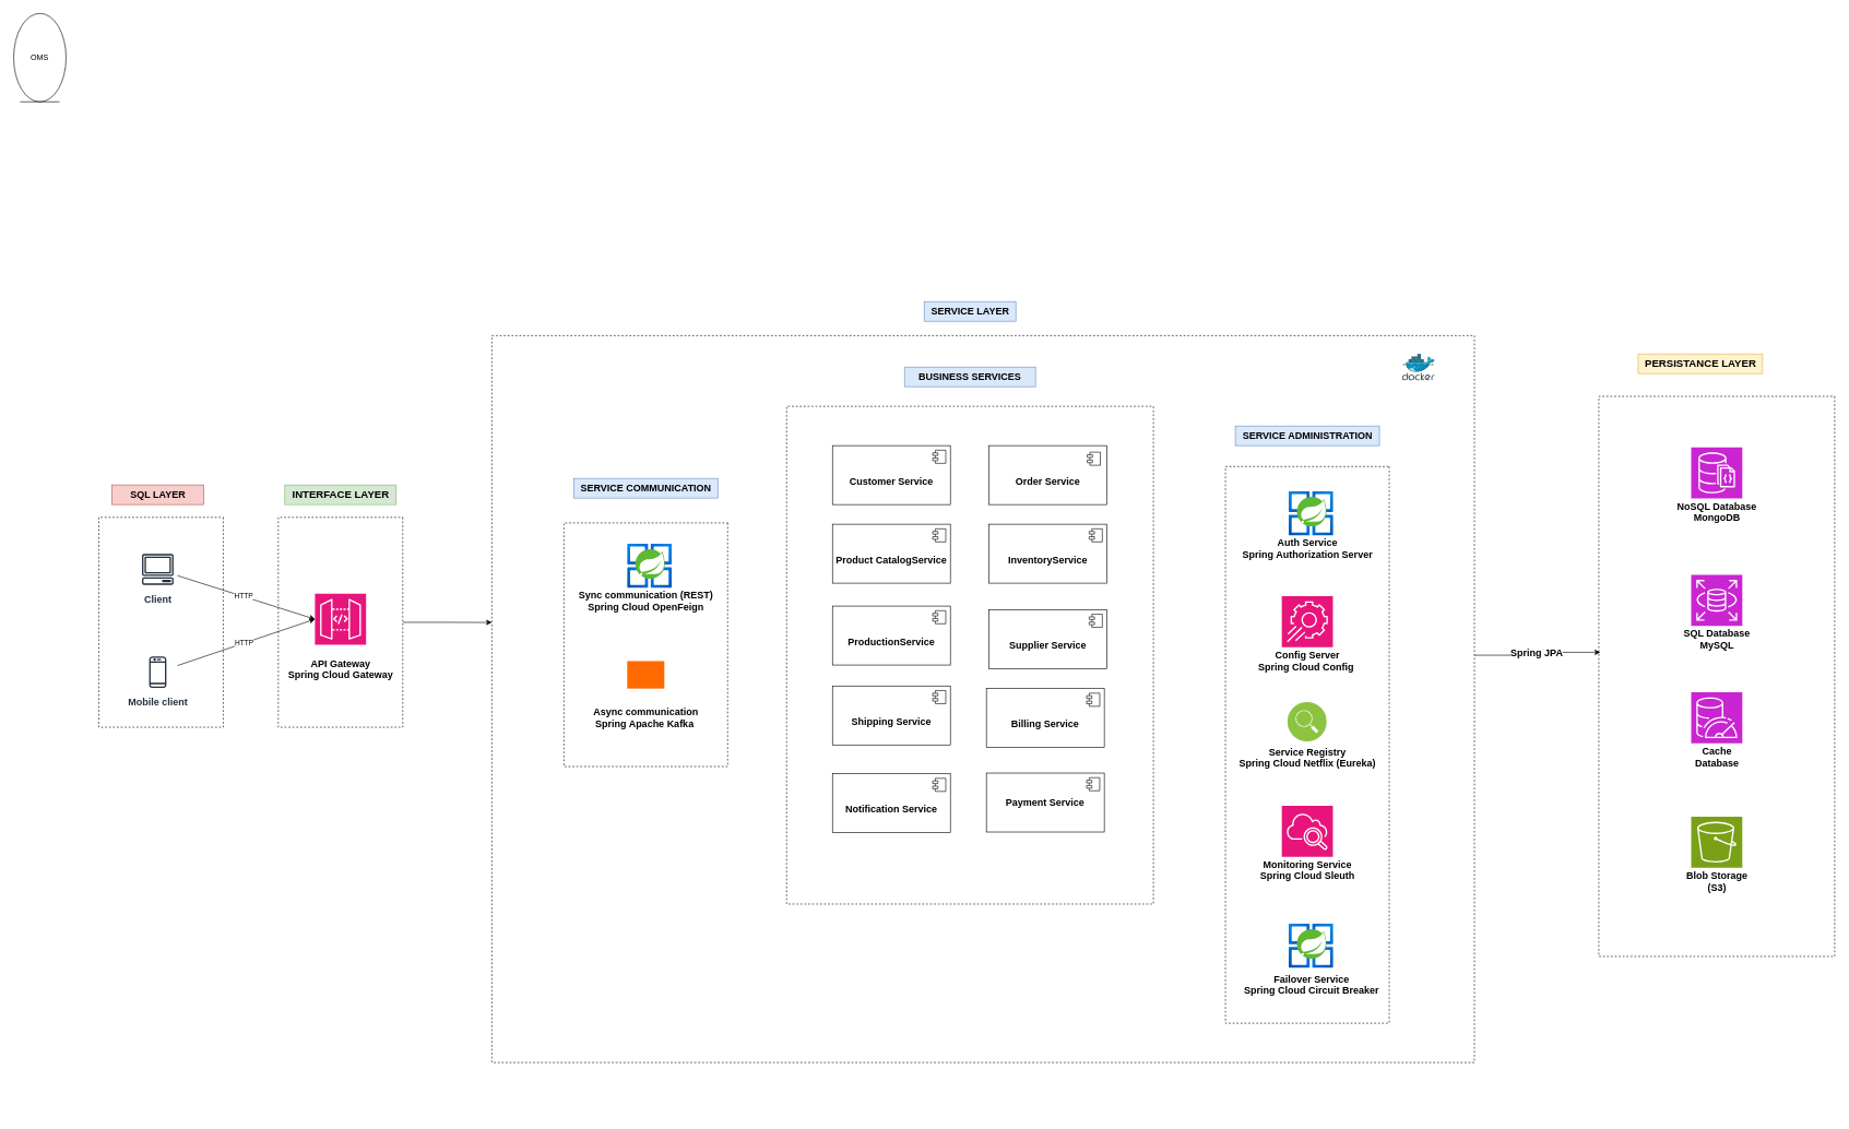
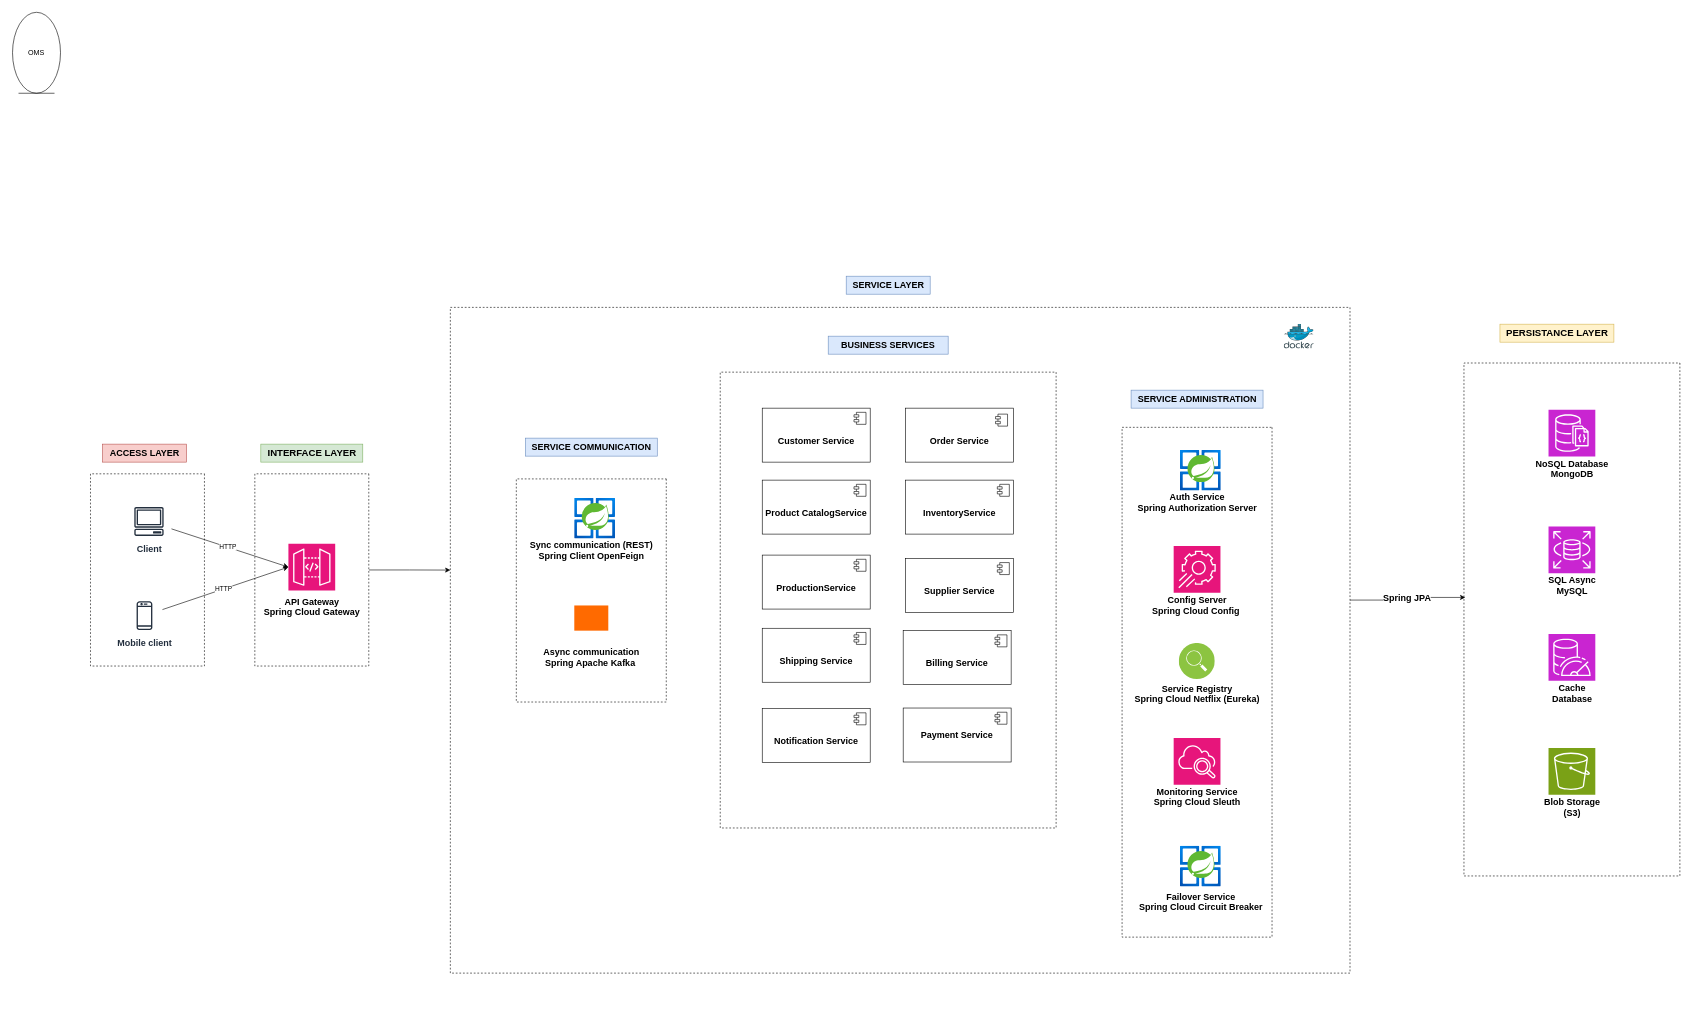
- <mxCell id="23" value="&lt;font style=&quot;font-size: 15px;&quot;&gt;&lt;b&gt;SQL LAYER&lt;/b&gt;&lt;/font&gt;" style="text;html=1;align=center;verticalAlign=middle;resizable=0;points=[];autosize=1;strokeColor=#b85450;fillColor=#f8cecc;" parent="1" vertex="1"><mxGeometry x="170" y="740" width="140" height="30" as="geometry" /></mxCell>
+ <mxCell id="23" value="&lt;font style=&quot;font-size: 15px;&quot;&gt;&lt;b&gt;ACCESS LAYER&lt;/b&gt;&lt;/font&gt;" style="text;html=1;align=center;verticalAlign=middle;resizable=0;points=[];autosize=1;strokeColor=#b85450;fillColor=#f8cecc;" parent="1" vertex="1"><mxGeometry x="170" y="740" width="140" height="30" as="geometry" /></mxCell>
- <mxCell id="7" value="&lt;b&gt;&lt;font style=&quot;font-size: 15px;&quot;&gt;Client&lt;/font&gt;&lt;/b&gt;" style="sketch=0;outlineConnect=0;fontColor=#232F3E;gradientColor=none;strokeColor=#232F3E;fillColor=#ffffff;dashed=0;verticalLabelPosition=bottom;verticalAlign=top;align=center;html=1;fontSize=12;fontStyle=0;aspect=fixed;shape=mxgraph.aws4.resourceIcon;resIcon=mxgraph.aws4.client;" parent="1" vertex="1"><mxGeometry x="210" y="839" width="60" height="60" as="geometry" /></mxCell>
+ <mxCell id="7" value="&lt;b&gt;&lt;font style=&quot;font-size: 15px;&quot;&gt;Client&lt;/font&gt;&lt;/b&gt;" style="sketch=0;outlineConnect=0;fontColor=#232F3E;gradientColor=none;strokeColor=#232F3E;fillColor=#ffffff;dashed=0;verticalLabelPosition=bottom;verticalAlign=top;align=center;html=1;fontSize=12;fontStyle=0;aspect=fixed;shape=mxgraph.aws4.resourceIcon;resIcon=mxgraph.aws4.client;" parent="1" vertex="1"><mxGeometry x="210" y="839" width="75" height="60" as="geometry" /></mxCell>
- <mxCell id="53" value="&lt;font style=&quot;font-size: 15px;&quot;&gt;&lt;b&gt;Sync communication (REST)&lt;br&gt;Spring Cloud OpenFeign&lt;/b&gt;&lt;/font&gt;" style="text;html=1;align=center;verticalAlign=middle;resizable=0;points=[];autosize=1;strokeColor=none;fillColor=none;" parent="26" vertex="1"><mxGeometry x="120" y="380" width="230" height="50" as="geometry" /></mxCell>
+ <mxCell id="53" value="&lt;font style=&quot;font-size: 15px;&quot;&gt;&lt;b&gt;Sync communication (REST)&lt;br&gt;Spring Client OpenFeign&lt;/b&gt;&lt;/font&gt;" style="text;html=1;align=center;verticalAlign=middle;resizable=0;points=[];autosize=1;strokeColor=none;fillColor=none;" parent="26" vertex="1"><mxGeometry x="120" y="380" width="230" height="50" as="geometry" /></mxCell>
- <mxCell id="16" value="SQL Database&lt;br&gt;MySQL" style="text;html=1;align=center;verticalAlign=middle;resizable=0;points=[];autosize=1;strokeColor=none;fillColor=none;fontSize=15;fontStyle=1" parent="1" vertex="1"><mxGeometry x="2560" y="950.25" width="120" height="50" as="geometry" /></mxCell>
+ <mxCell id="16" value="SQL Async&lt;br&gt;MySQL" style="text;html=1;align=center;verticalAlign=middle;resizable=0;points=[];autosize=1;strokeColor=none;fillColor=none;fontSize=15;fontStyle=1" parent="1" vertex="1"><mxGeometry x="2560" y="950.25" width="120" height="50" as="geometry" /></mxCell>
- <mxCell id="10" value="&lt;b&gt;&lt;font style=&quot;font-size: 15px;&quot;&gt;API Gateway&lt;br&gt;Spring Cloud Gateway&lt;/font&gt;&lt;/b&gt;" style="text;html=1;align=center;verticalAlign=middle;resizable=0;points=[];autosize=1;strokeColor=none;fillColor=none;" parent="1" vertex="1"><mxGeometry x="429" y="996" width="180" height="50" as="geometry" /></mxCell>
+ <mxCell id="10" value="&lt;b&gt;&lt;font style=&quot;font-size: 15px;&quot;&gt;API Gateway&lt;br&gt;Spring Cloud Gateway&lt;/font&gt;&lt;/b&gt;" style="text;html=1;align=center;verticalAlign=middle;resizable=0;points=[];autosize=1;strokeColor=none;fillColor=none;" parent="1" vertex="1"><mxGeometry x="429" y="986" width="180" height="50" as="geometry" /></mxCell>
